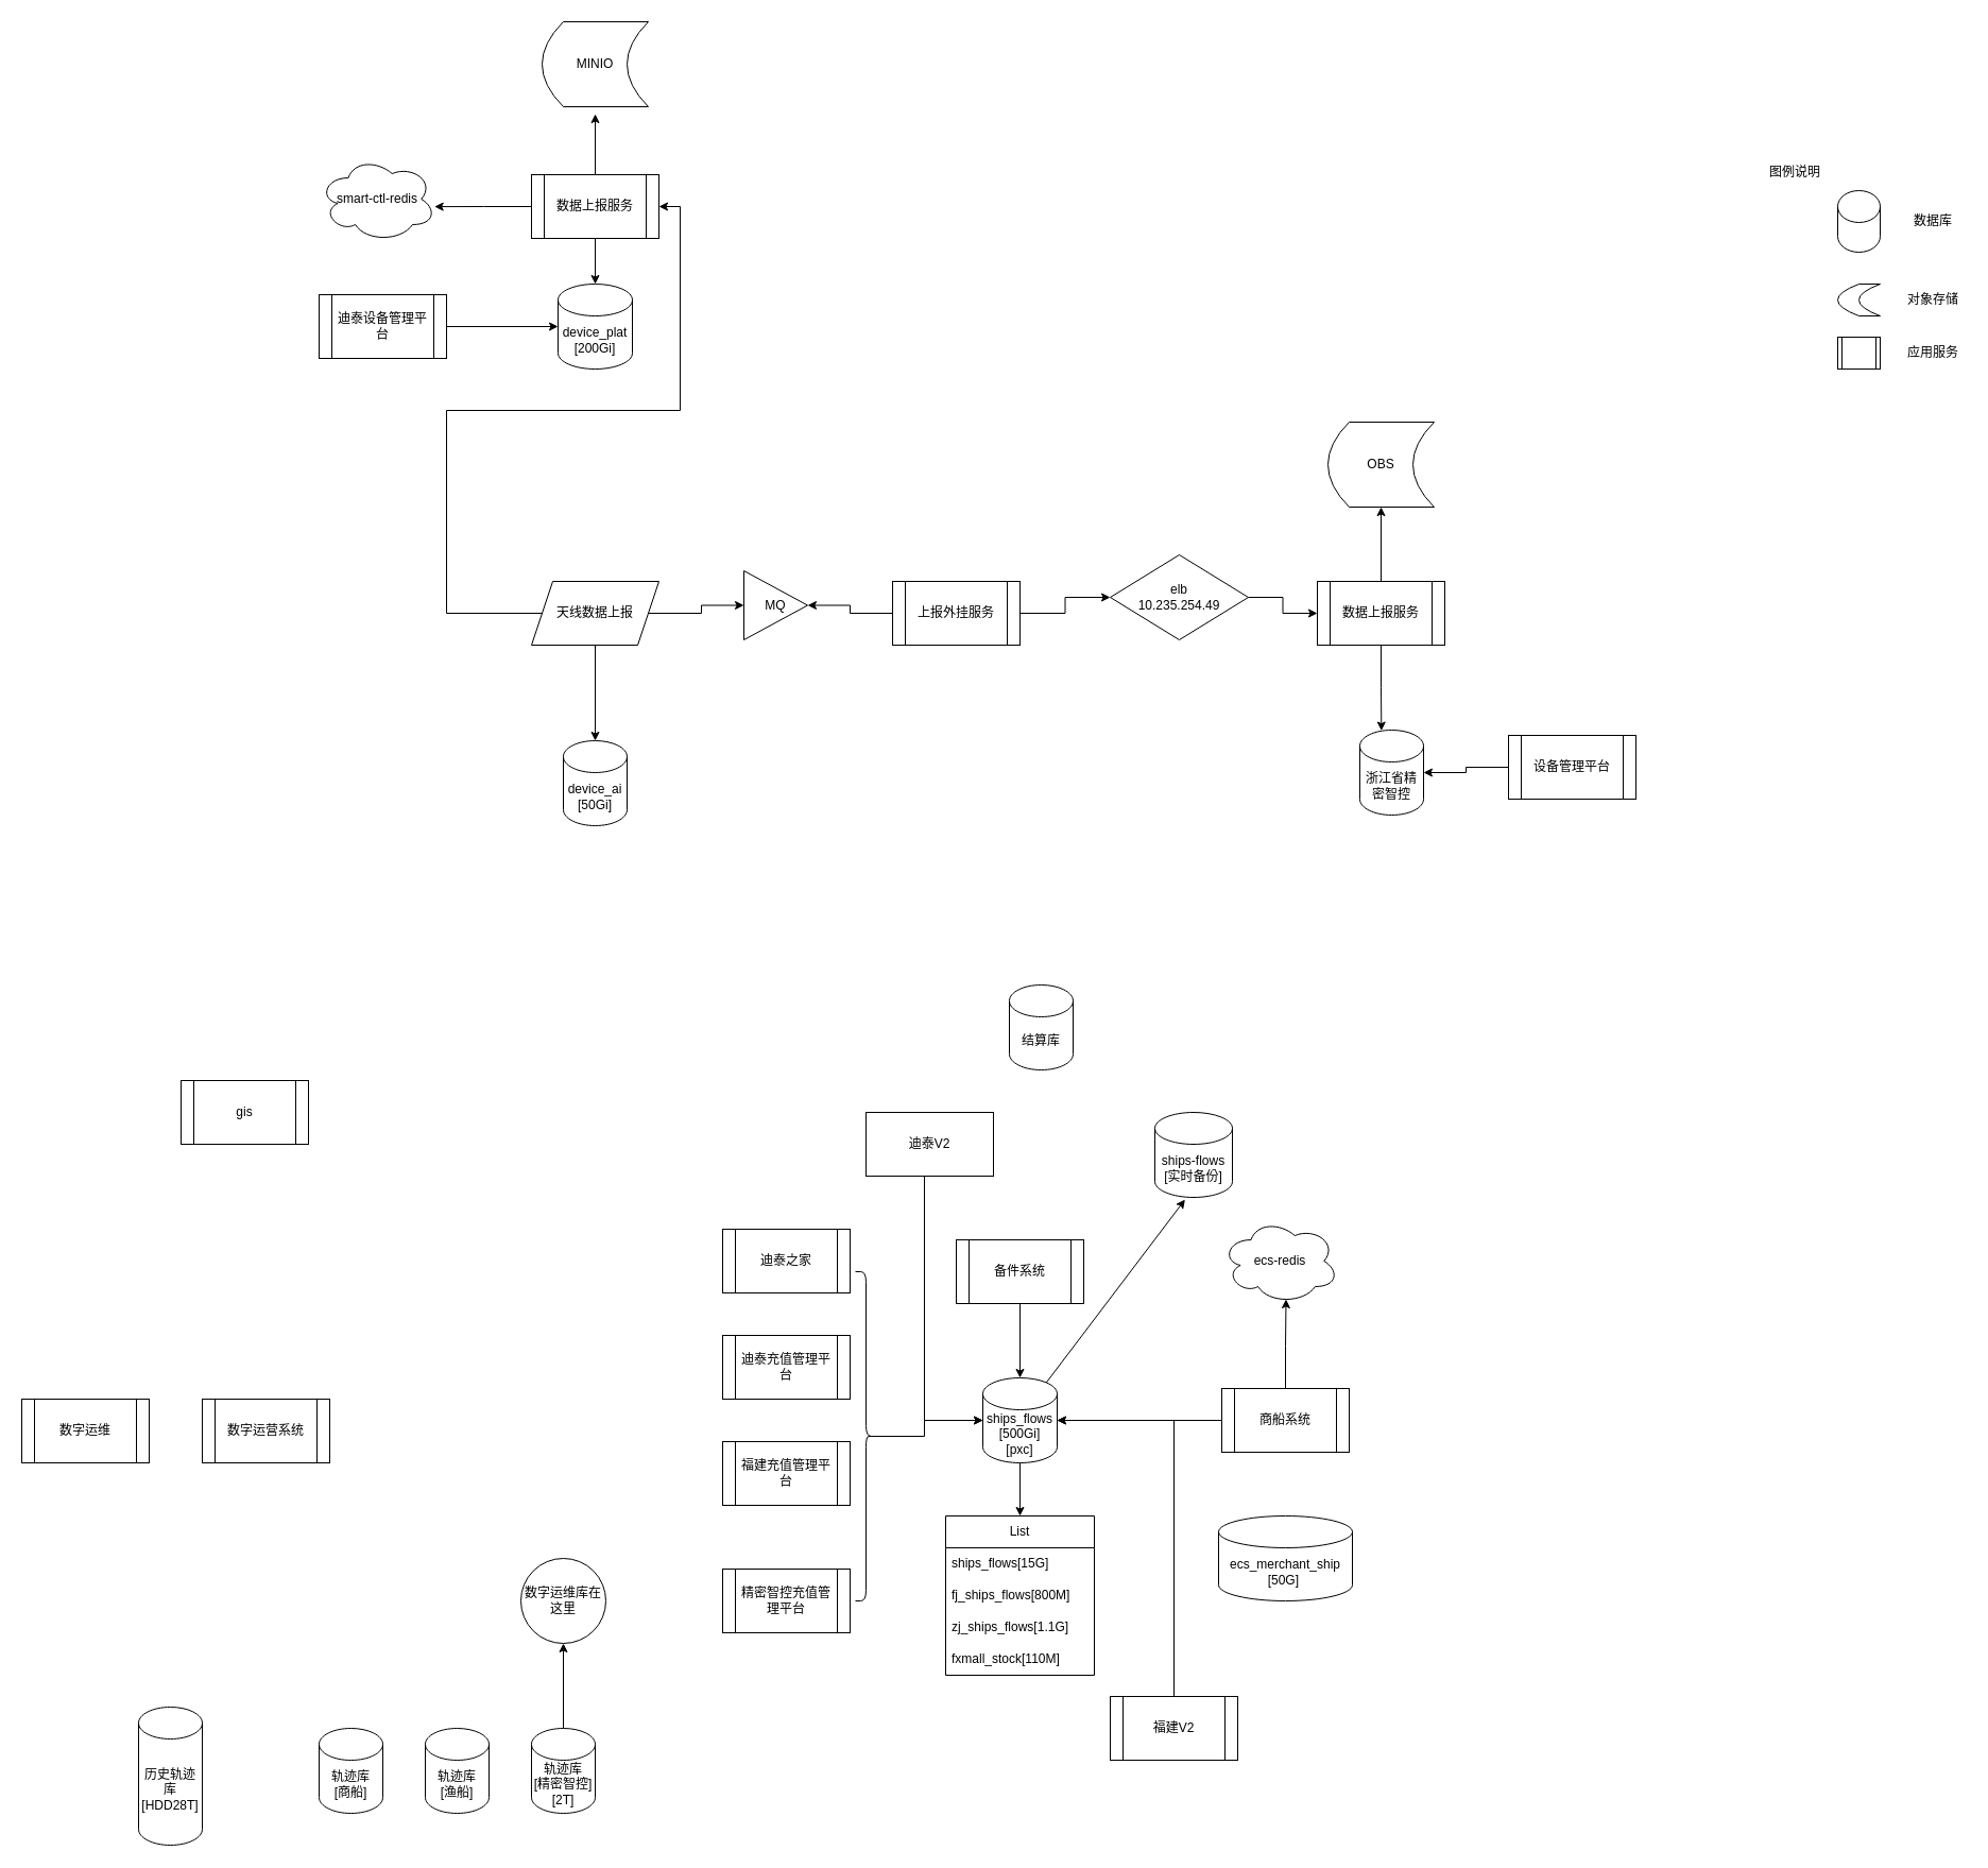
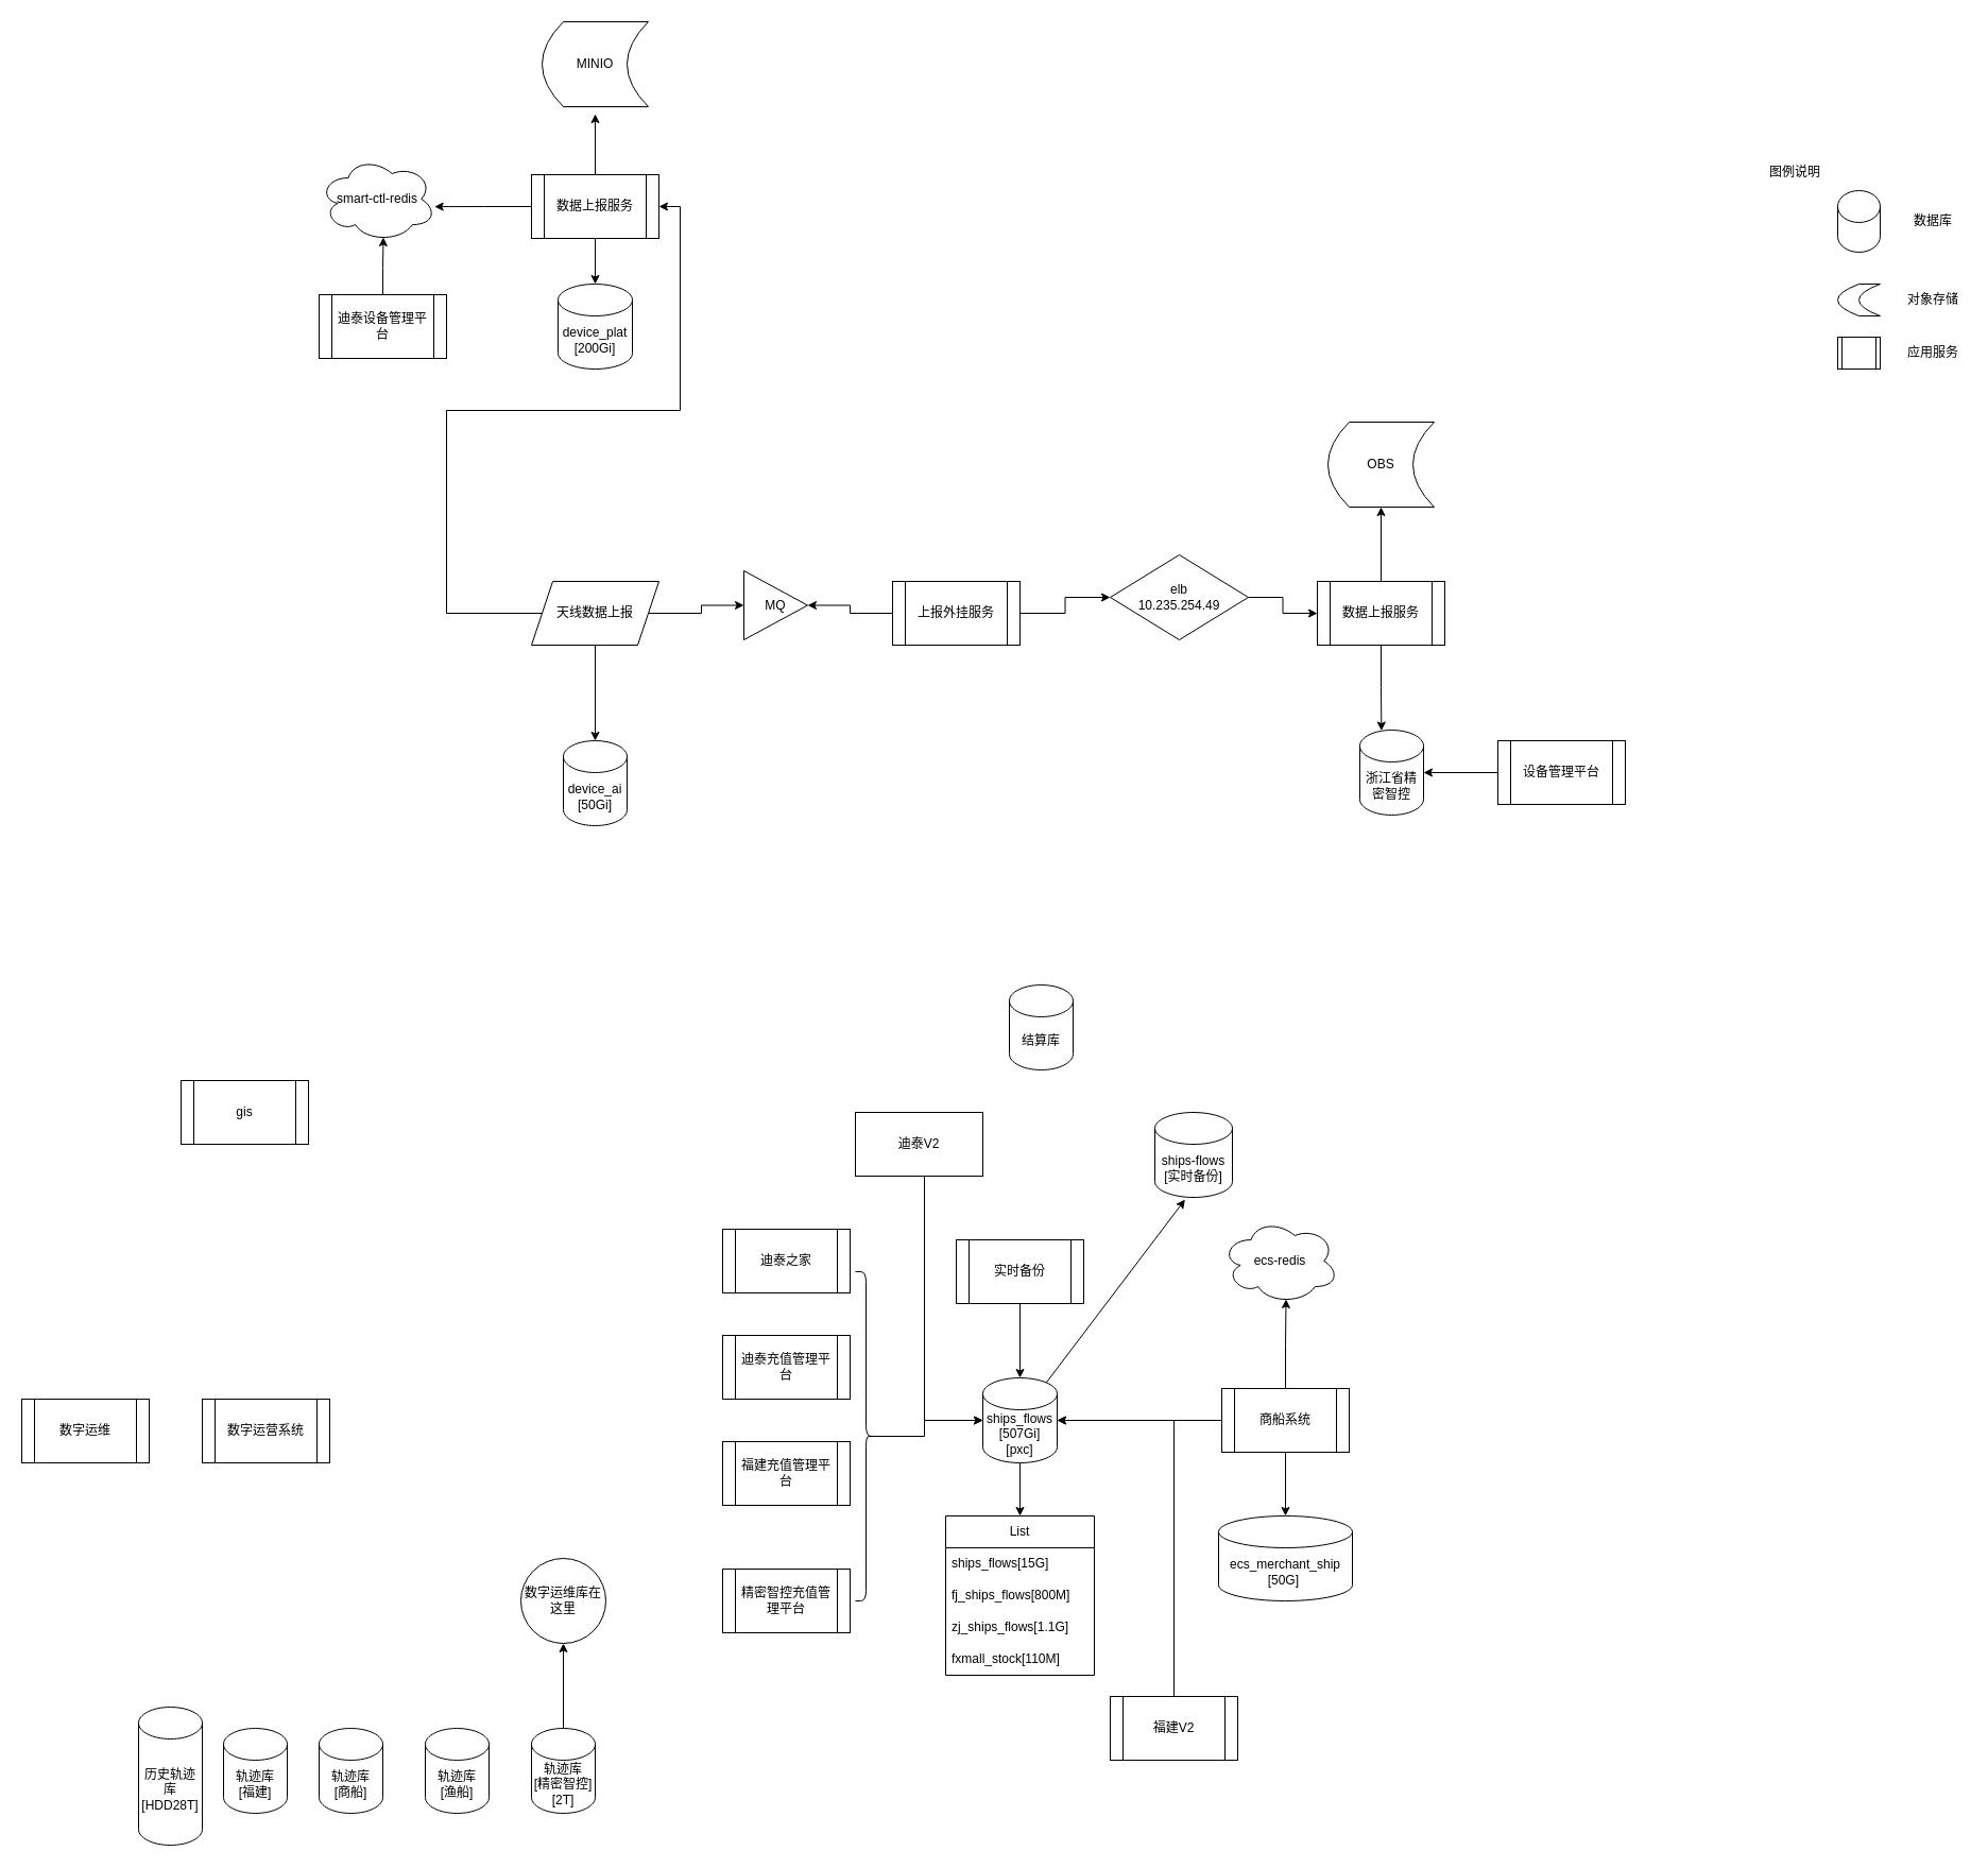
+ <mxCell id="34" style="edgeStyle=orthogonalEdgeStyle;rounded=0;orthogonalLoop=1;jettySize=auto;html=1;exitX=0.5;exitY=0;exitDx=0;exitDy=0;entryX=0.55;entryY=0.95;entryDx=0;entryDy=0;entryPerimeter=0;" parent="1" source="36" target="33" edge="1"><mxGeometry relative="1" as="geometry" /></mxCell>
- <mxCell id="35" style="edgeStyle=orthogonalEdgeStyle;rounded=0;orthogonalLoop=1;jettySize=auto;html=1;exitX=1;exitY=0.5;exitDx=0;exitDy=0;entryX=0;entryY=0.5;entryDx=0;entryDy=0;entryPerimeter=0;" parent="1" source="36" target="11" edge="1"><mxGeometry relative="1" as="geometry" /></mxCell>
- <mxCell id="42" value="设备管理平台" style="shape=process;whiteSpace=wrap;html=1;backgroundOutline=1;" parent="1" vertex="1"><mxGeometry x="1420" y="692" width="120" height="60" as="geometry" /></mxCell>
+ <mxCell id="42" value="设备管理平台" style="shape=process;whiteSpace=wrap;html=1;backgroundOutline=1;" parent="1" vertex="1"><mxGeometry x="1410" y="697" width="120" height="60" as="geometry" /></mxCell>
- <mxCell id="64" value="迪泰V2" style="rounded=0;whiteSpace=wrap;html=1;" parent="1" vertex="1"><mxGeometry x="815" y="1047" width="120" height="60" as="geometry" /></mxCell>
+ <mxCell id="64" value="迪泰V2" style="rounded=0;whiteSpace=wrap;html=1;" parent="1" vertex="1"><mxGeometry x="805" y="1047" width="120" height="60" as="geometry" /></mxCell>
- <mxCell id="18" value="备件系统" style="shape=process;whiteSpace=wrap;html=1;backgroundOutline=1;" parent="1" vertex="1"><mxGeometry x="900" y="1167" width="120" height="60" as="geometry" /></mxCell>
+ <mxCell id="18" value="实时备份" style="shape=process;whiteSpace=wrap;html=1;backgroundOutline=1;" parent="1" vertex="1"><mxGeometry x="900" y="1167" width="120" height="60" as="geometry" /></mxCell>
- <mxCell id="3" value="ships_flows&lt;br&gt;[500Gi]&lt;br&gt;[pxc]" style="shape=cylinder3;whiteSpace=wrap;html=1;boundedLbl=1;backgroundOutline=1;size=15;" parent="1" vertex="1"><mxGeometry x="925" y="1297" width="70" height="80" as="geometry" /></mxCell>
+ <mxCell id="3" value="ships_flows&lt;br&gt;[507Gi]&lt;br&gt;[pxc]" style="shape=cylinder3;whiteSpace=wrap;html=1;boundedLbl=1;backgroundOutline=1;size=15;" parent="1" vertex="1"><mxGeometry x="925" y="1297" width="70" height="80" as="geometry" /></mxCell>
+ <mxCell id="14" value="" style="edgeStyle=orthogonalEdgeStyle;rounded=0;orthogonalLoop=1;jettySize=auto;html=1;" parent="1" source="16" target="4" edge="1"><mxGeometry relative="1" as="geometry" /></mxCell>
+ <mxCell id="26" value="轨迹库&lt;br&gt;[福建]" style="shape=cylinder3;whiteSpace=wrap;html=1;boundedLbl=1;backgroundOutline=1;size=15;" parent="1" vertex="1"><mxGeometry x="210" y="1627" width="60" height="80" as="geometry" /></mxCell>
